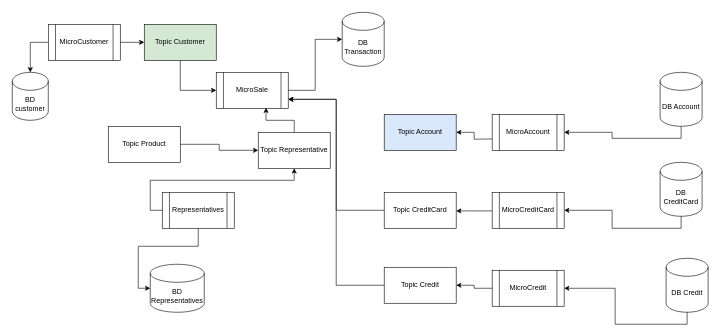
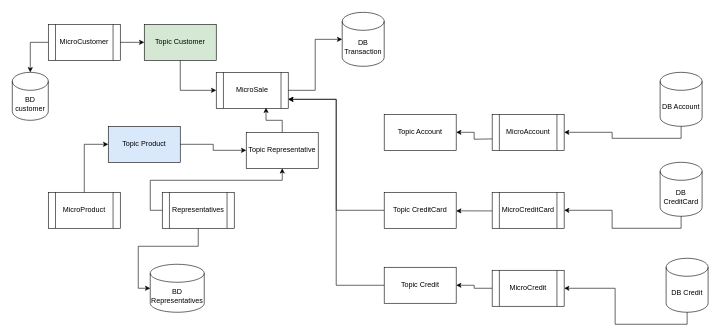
- <mxCell id="31" value="&lt;span&gt;Topic Account&lt;/span&gt;" style="rounded=0;whiteSpace=wrap;html=1;fillColor=#dae8fc;" vertex="1" parent="1"><mxGeometry x="640" y="190" width="120" height="60" as="geometry" /></mxCell>
+ <mxCell id="31" value="&lt;span&gt;Topic Account&lt;/span&gt;" style="rounded=0;whiteSpace=wrap;html=1;" vertex="1" parent="1"><mxGeometry x="640" y="190" width="120" height="60" as="geometry" /></mxCell>
+ <mxCell id="13" style="edgeStyle=orthogonalEdgeStyle;rounded=0;orthogonalLoop=1;jettySize=auto;html=1;entryX=0;entryY=0.5;entryDx=0;entryDy=0;exitX=0.5;exitY=0;exitDx=0;exitDy=0;" parent="1" source="4" target="12" edge="1"><mxGeometry relative="1" as="geometry"><mxPoint x="180" y="240" as="sourcePoint" /><mxPoint x="290" y="240" as="targetPoint" /></mxGeometry></mxCell>
- <mxCell id="12" value="&lt;span&gt;Topic Product&lt;/span&gt;" style="rounded=0;whiteSpace=wrap;html=1;" parent="1" vertex="1"><mxGeometry x="180" y="210" width="120" height="60" as="geometry" /></mxCell>
+ <mxCell id="12" value="&lt;span&gt;Topic Product&lt;/span&gt;" style="rounded=0;whiteSpace=wrap;html=1;fillColor=#dae8fc;" parent="1" vertex="1"><mxGeometry x="180" y="210" width="120" height="60" as="geometry" /></mxCell>
- <mxCell id="17" value="&lt;span&gt;Topic Representative&lt;/span&gt;" style="rounded=0;whiteSpace=wrap;html=1;" parent="1" vertex="1"><mxGeometry x="430" y="220" width="120" height="60" as="geometry" /></mxCell>
+ <mxCell id="17" value="&lt;span&gt;Topic Representative&lt;/span&gt;" style="rounded=0;whiteSpace=wrap;html=1;" parent="1" vertex="1"><mxGeometry x="410" y="220" width="120" height="60" as="geometry" /></mxCell>
+ <mxCell id="4" value="MicroProduct" style="shape=process;whiteSpace=wrap;html=1;backgroundOutline=1;" parent="1" vertex="1"><mxGeometry x="80" y="320" width="120" height="60" as="geometry" /></mxCell>
